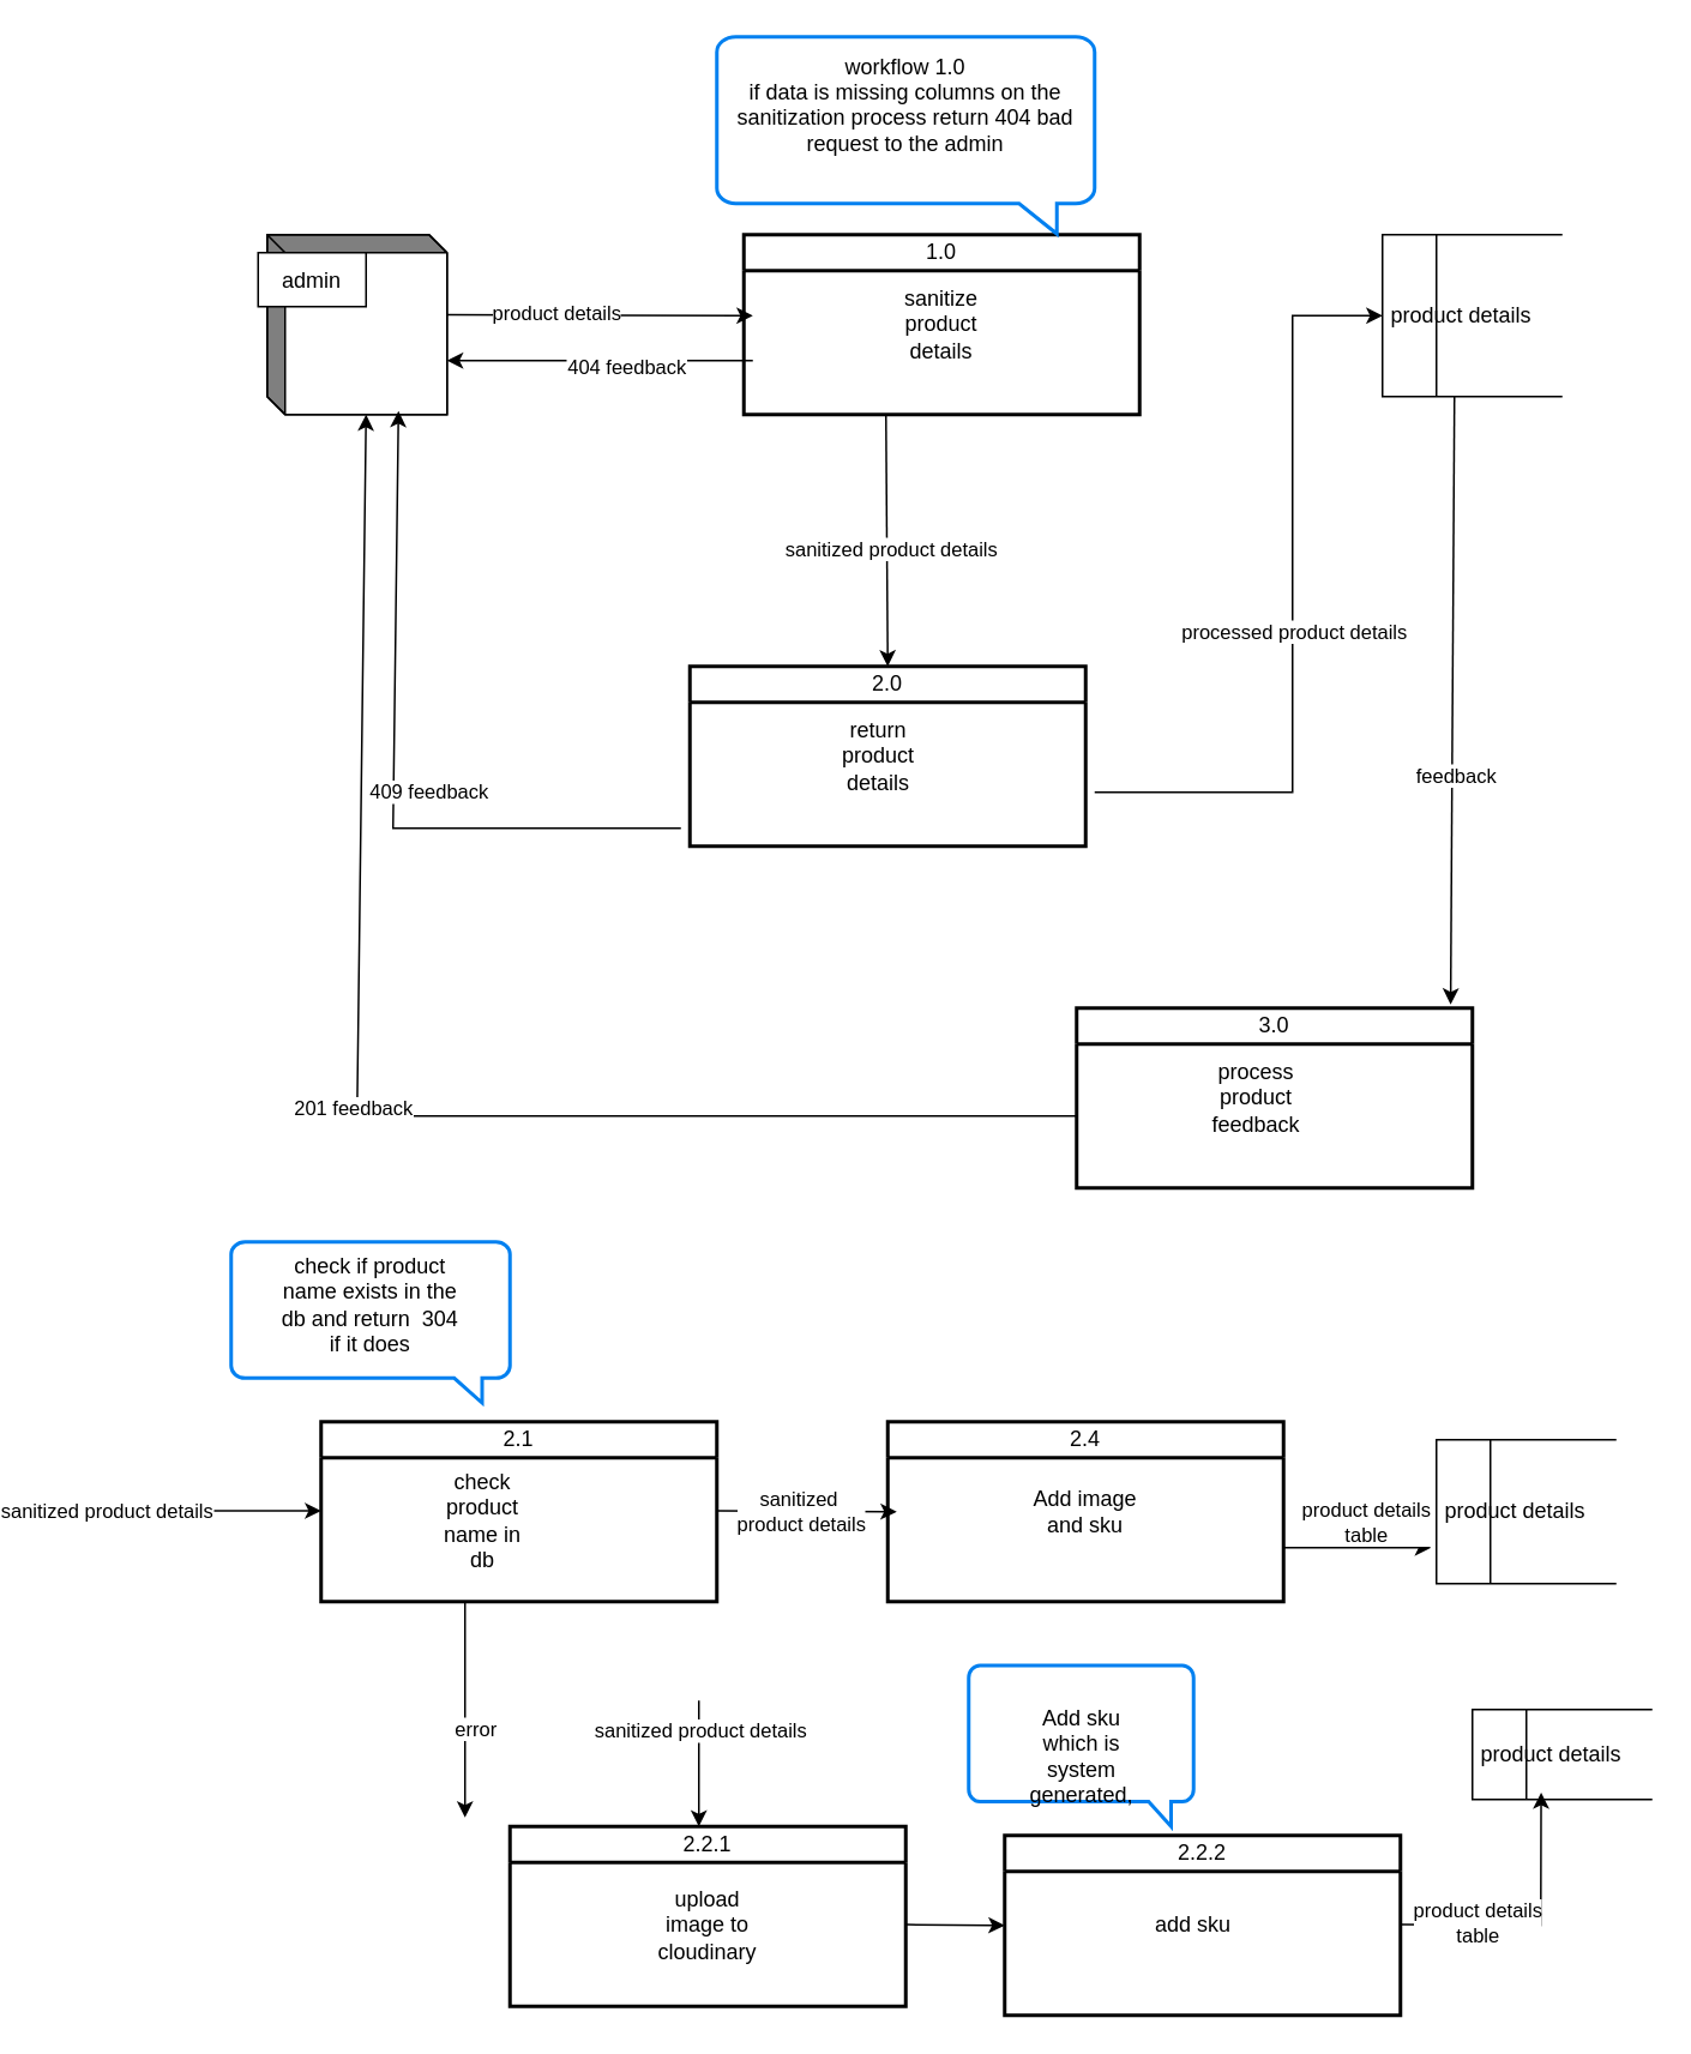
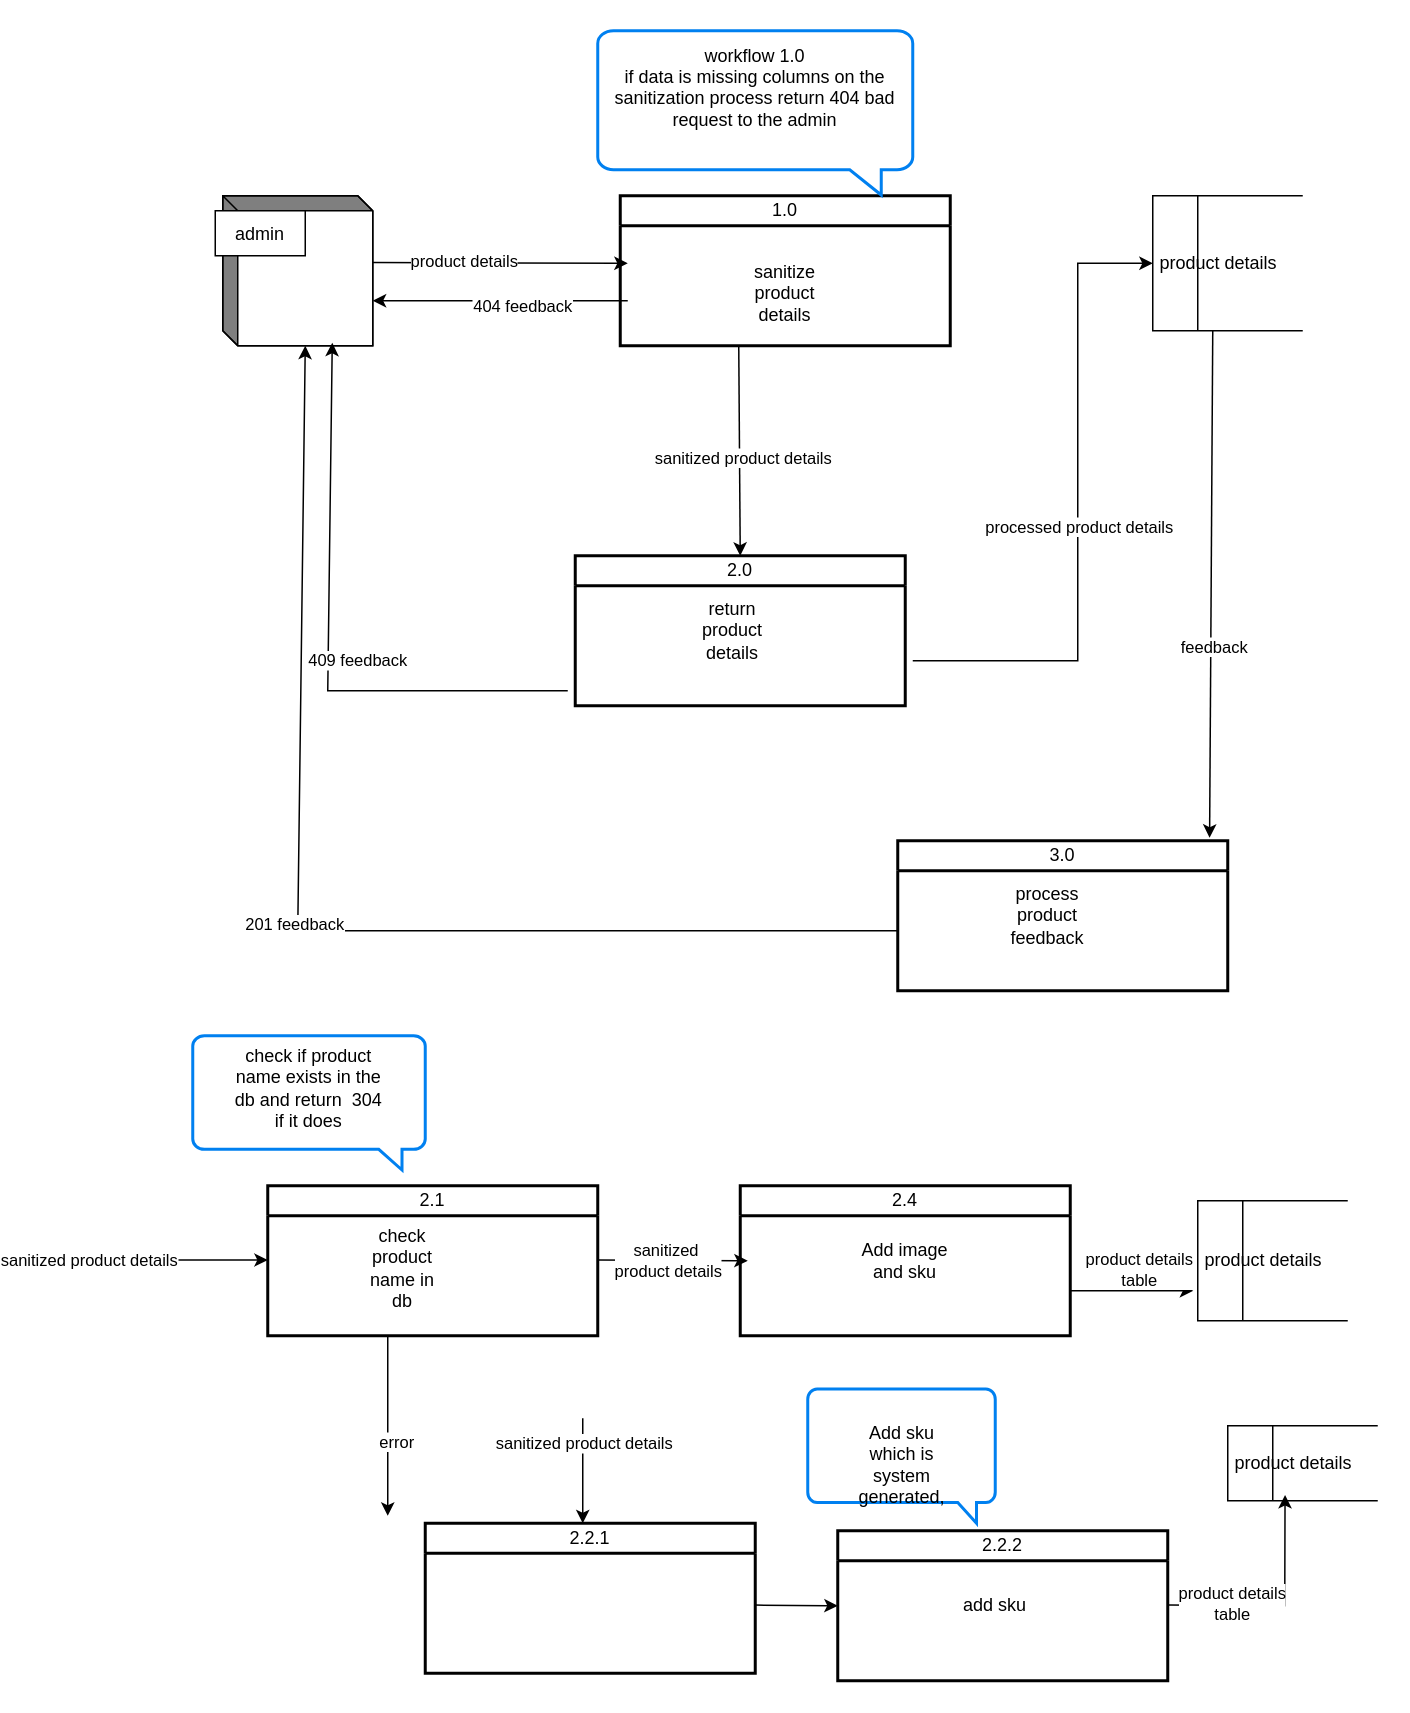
- <mxCell id="6" value="sanitize product details" style="text;html=1;align=center;verticalAlign=middle;whiteSpace=wrap;rounded=0;" vertex="1" parent="5"><mxGeometry x="80" y="35" width="60" height="30" as="geometry" /></mxCell>
+ <mxCell id="6" value="sanitize product details" style="text;html=1;align=center;verticalAlign=middle;whiteSpace=wrap;rounded=0;" vertex="1" parent="5"><mxGeometry x="80" y="50" width="60" height="30" as="geometry" /></mxCell>
- <mxCell id="52" value="upload image to cloudinary" style="text;html=1;align=center;verticalAlign=middle;whiteSpace=wrap;rounded=0;" vertex="1" parent="51"><mxGeometry x="80" y="40" width="60" height="30" as="geometry" /></mxCell>
